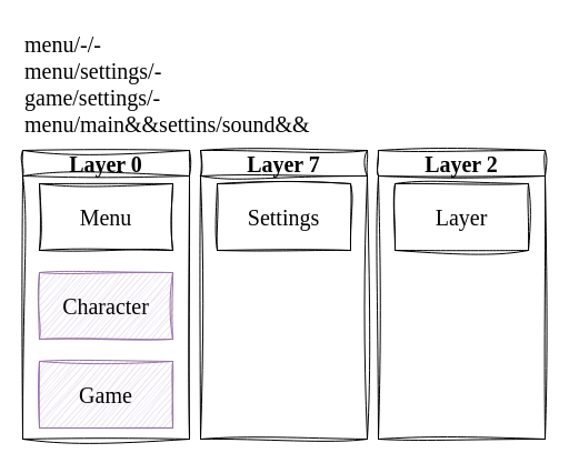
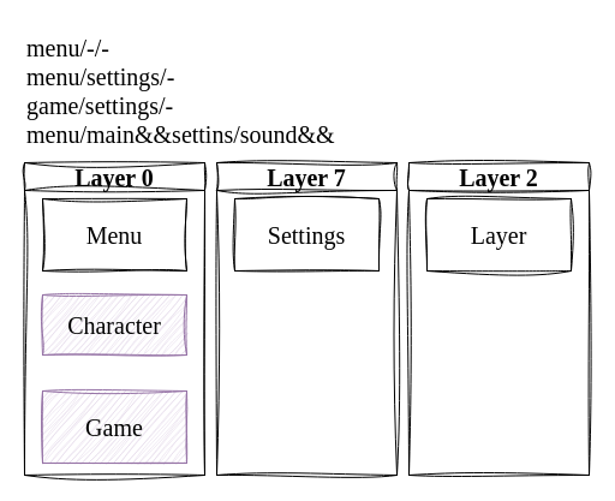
- <mxCell id="5" value="Character" style="rounded=0;whiteSpace=wrap;html=1;sketch=1;hachureGap=4;jiggle=2;curveFitting=1;fontFamily=Architects Daughter;fontSource=https%3A%2F%2Ffonts.googleapis.com%2Fcss%3Ffamily%3DArchitects%2BDaughter;fontSize=20;fillColor=#e1d5e7;strokeColor=#9673a6;" vertex="1" parent="2"><mxGeometry x="15" y="110" width="120" height="60" as="geometry" /></mxCell>
+ <mxCell id="5" value="Character" style="rounded=0;whiteSpace=wrap;html=1;sketch=1;hachureGap=4;jiggle=2;curveFitting=1;fontFamily=Architects Daughter;fontSource=https%3A%2F%2Ffonts.googleapis.com%2Fcss%3Ffamily%3DArchitects%2BDaughter;fontSize=20;fillColor=#e1d5e7;strokeColor=#9673a6;" vertex="1" parent="2"><mxGeometry x="15" y="110" width="120" height="50" as="geometry" /></mxCell>
